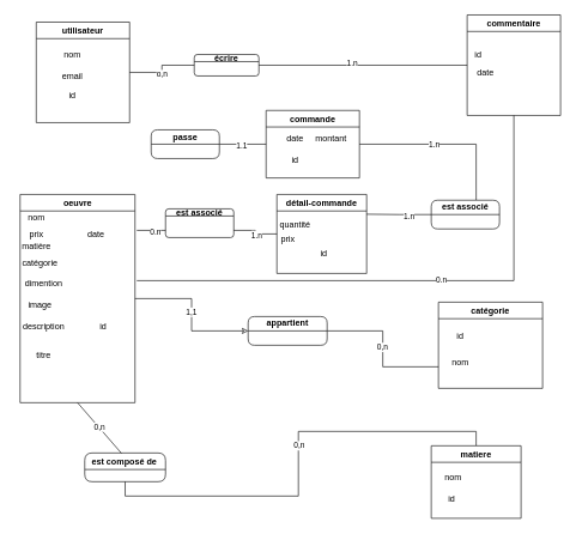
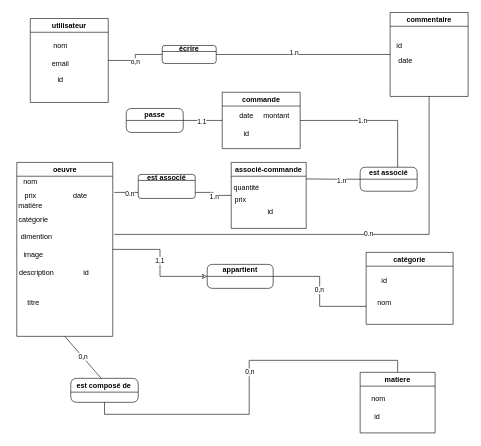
- <mxCell id="37" value="détail-commande" style="swimlane;whiteSpace=wrap;html=1;" vertex="1" parent="1"><mxGeometry x="385" y="270" width="125" height="110" as="geometry" /></mxCell>
+ <mxCell id="37" value="associé-commande" style="swimlane;whiteSpace=wrap;html=1;" vertex="1" parent="1"><mxGeometry x="385" y="270" width="125" height="110" as="geometry" /></mxCell>
- <mxCell id="9" value="titre" style="text;html=1;align=center;verticalAlign=middle;resizable=0;points=[];autosize=1;strokeColor=none;fillColor=none;" vertex="1" parent="4"><mxGeometry x="12.5" y="210" width="40" height="30" as="geometry" /></mxCell>
+ <mxCell id="9" value="titre" style="text;html=1;align=center;verticalAlign=middle;resizable=0;points=[];autosize=1;strokeColor=none;fillColor=none;" vertex="1" parent="4"><mxGeometry x="7.5" y="220" width="40" height="30" as="geometry" /></mxCell>
